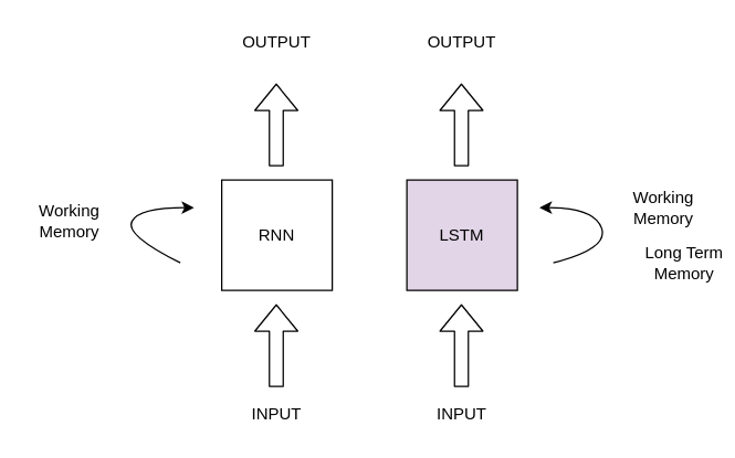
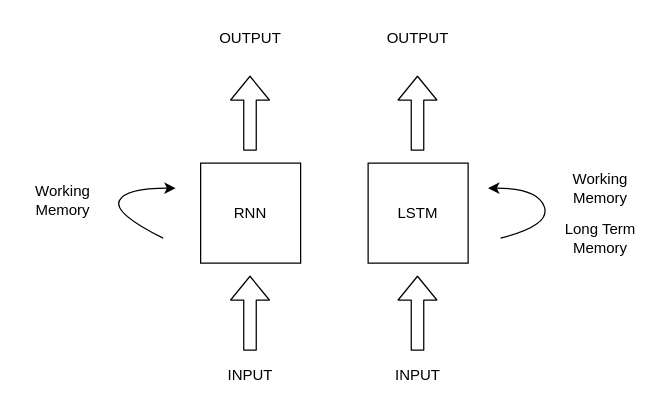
- <mxCell id="3" value="LSTM" style="whiteSpace=wrap;html=1;aspect=fixed;fillColor=#e1d5e7;" vertex="1" parent="1"><mxGeometry x="294" y="130" width="80" height="80" as="geometry" /></mxCell>
+ <mxCell id="3" value="LSTM" style="whiteSpace=wrap;html=1;aspect=fixed;" vertex="1" parent="1"><mxGeometry x="294" y="130" width="80" height="80" as="geometry" /></mxCell>
- <mxCell id="16" value="Long Term Memory" style="text;html=1;strokeColor=none;fillColor=none;align=center;verticalAlign=middle;whiteSpace=wrap;rounded=0;" vertex="1" parent="1"><mxGeometry x="465" y="180" width="60" height="20" as="geometry" /></mxCell>
+ <mxCell id="16" value="Long Term Memory" style="text;html=1;strokeColor=none;fillColor=none;align=center;verticalAlign=middle;whiteSpace=wrap;rounded=0;" vertex="1" parent="1"><mxGeometry x="450" y="180" width="60" height="20" as="geometry" /></mxCell>
